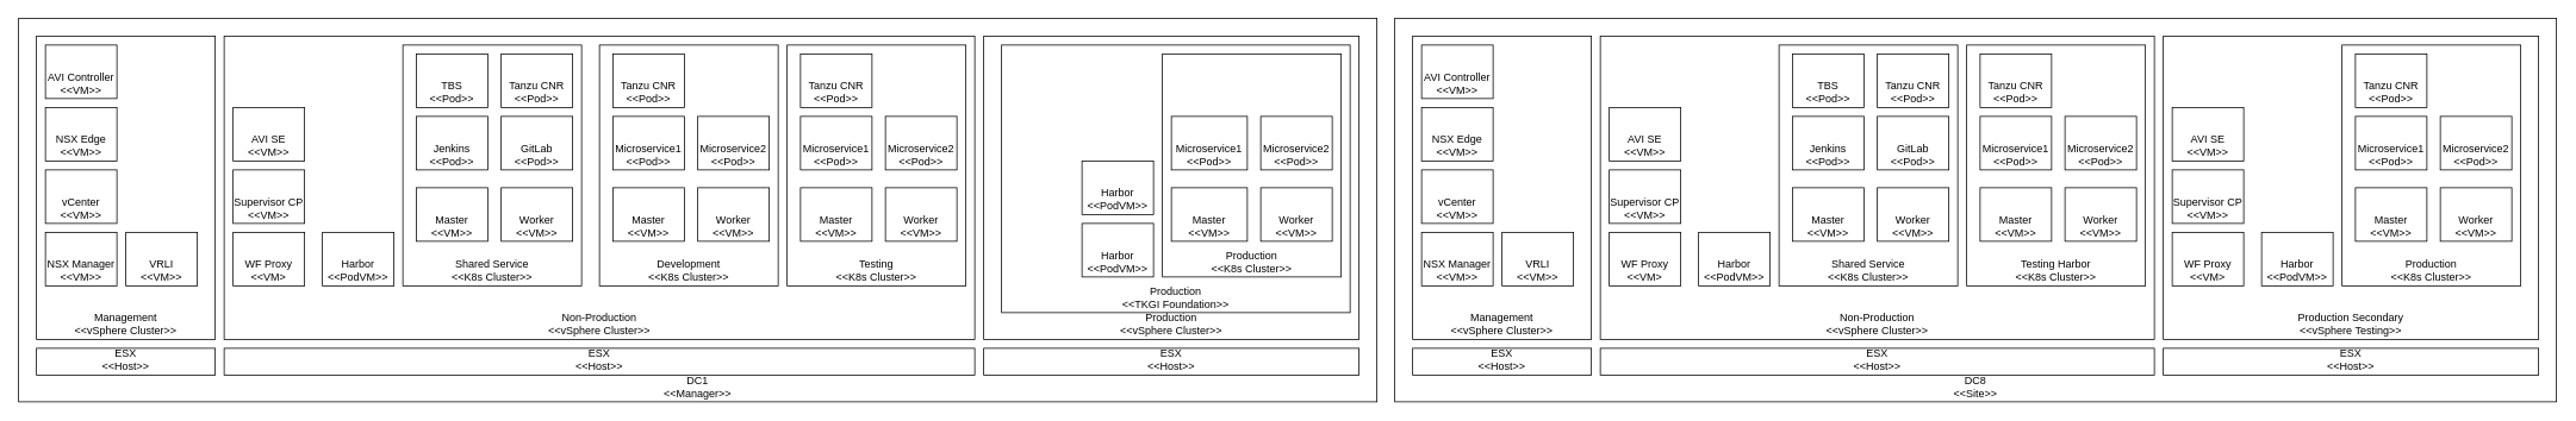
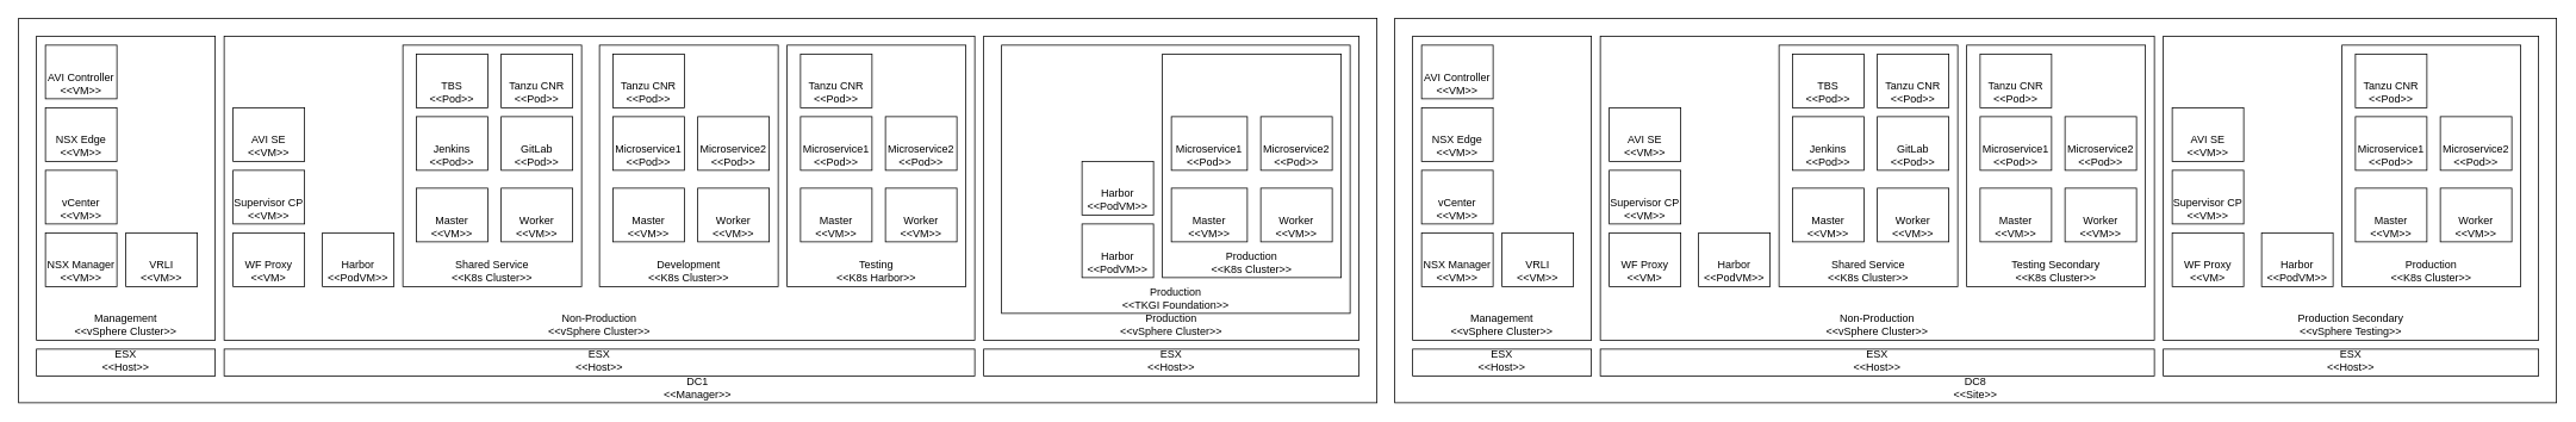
- <mxCell id="38" value="Testing&lt;br&gt;&amp;lt;&amp;lt;K8s Cluster&amp;gt;&amp;gt;" style="rounded=0;whiteSpace=wrap;html=1;verticalAlign=bottom;" parent="1" vertex="1"><mxGeometry x="880" y="50" width="200" height="270" as="geometry" /></mxCell>
+ <mxCell id="38" value="Testing&lt;br&gt;&amp;lt;&amp;lt;K8s Harbor&amp;gt;&amp;gt;" style="rounded=0;whiteSpace=wrap;html=1;verticalAlign=bottom;" parent="1" vertex="1"><mxGeometry x="880" y="50" width="200" height="270" as="geometry" /></mxCell>
- <mxCell id="77" value="Testing Harbor&lt;br&gt;&amp;lt;&amp;lt;K8s Cluster&amp;gt;&amp;gt;" style="rounded=0;whiteSpace=wrap;html=1;verticalAlign=bottom;" parent="1" vertex="1"><mxGeometry x="2200" y="50" width="200" height="270" as="geometry" /></mxCell>
+ <mxCell id="77" value="Testing Secondary&lt;br&gt;&amp;lt;&amp;lt;K8s Cluster&amp;gt;&amp;gt;" style="rounded=0;whiteSpace=wrap;html=1;verticalAlign=bottom;" parent="1" vertex="1"><mxGeometry x="2200" y="50" width="200" height="270" as="geometry" /></mxCell>
